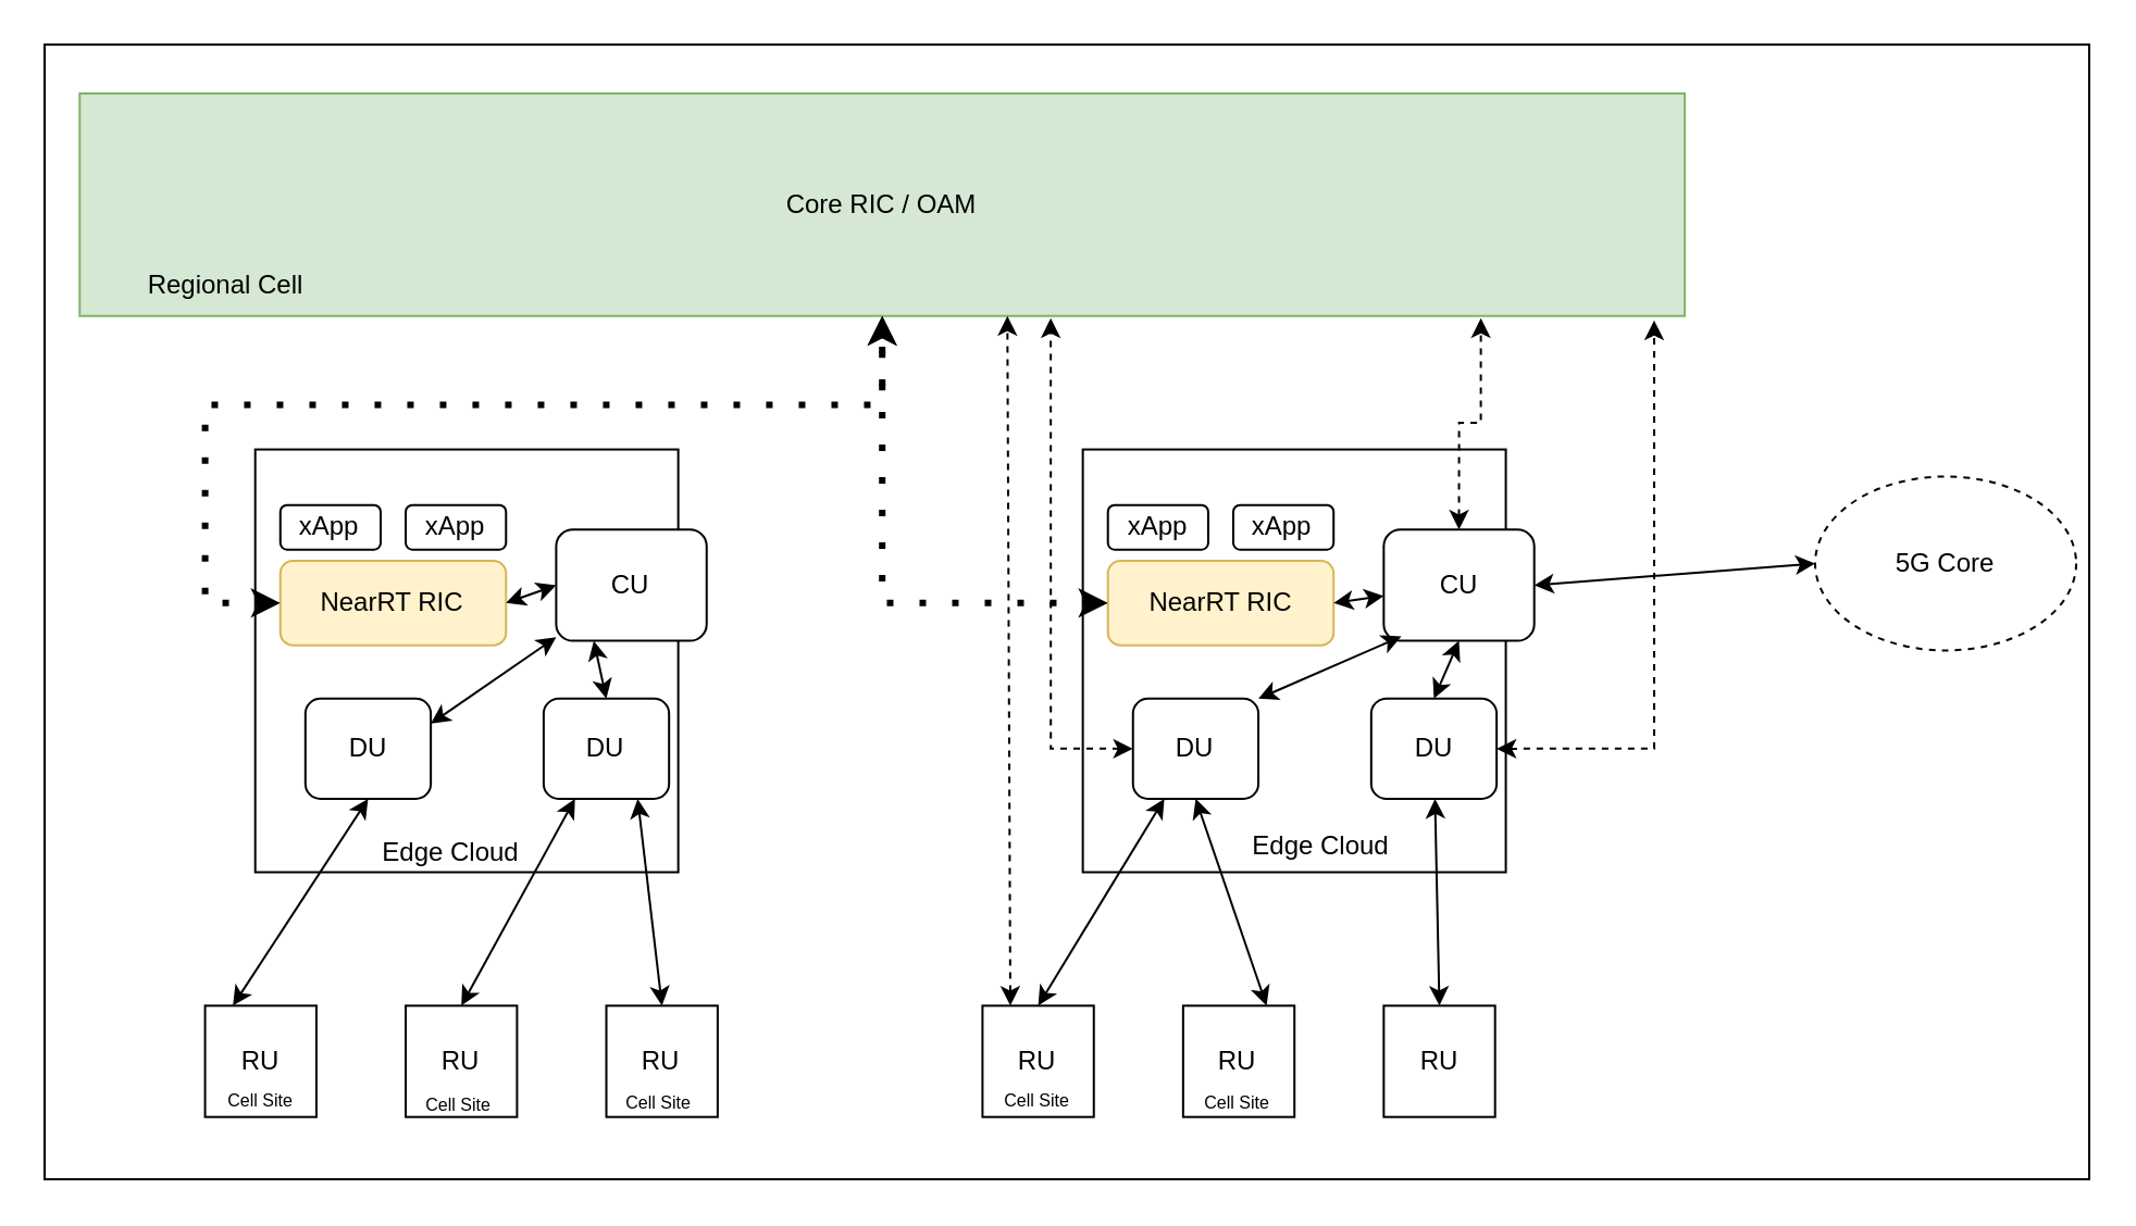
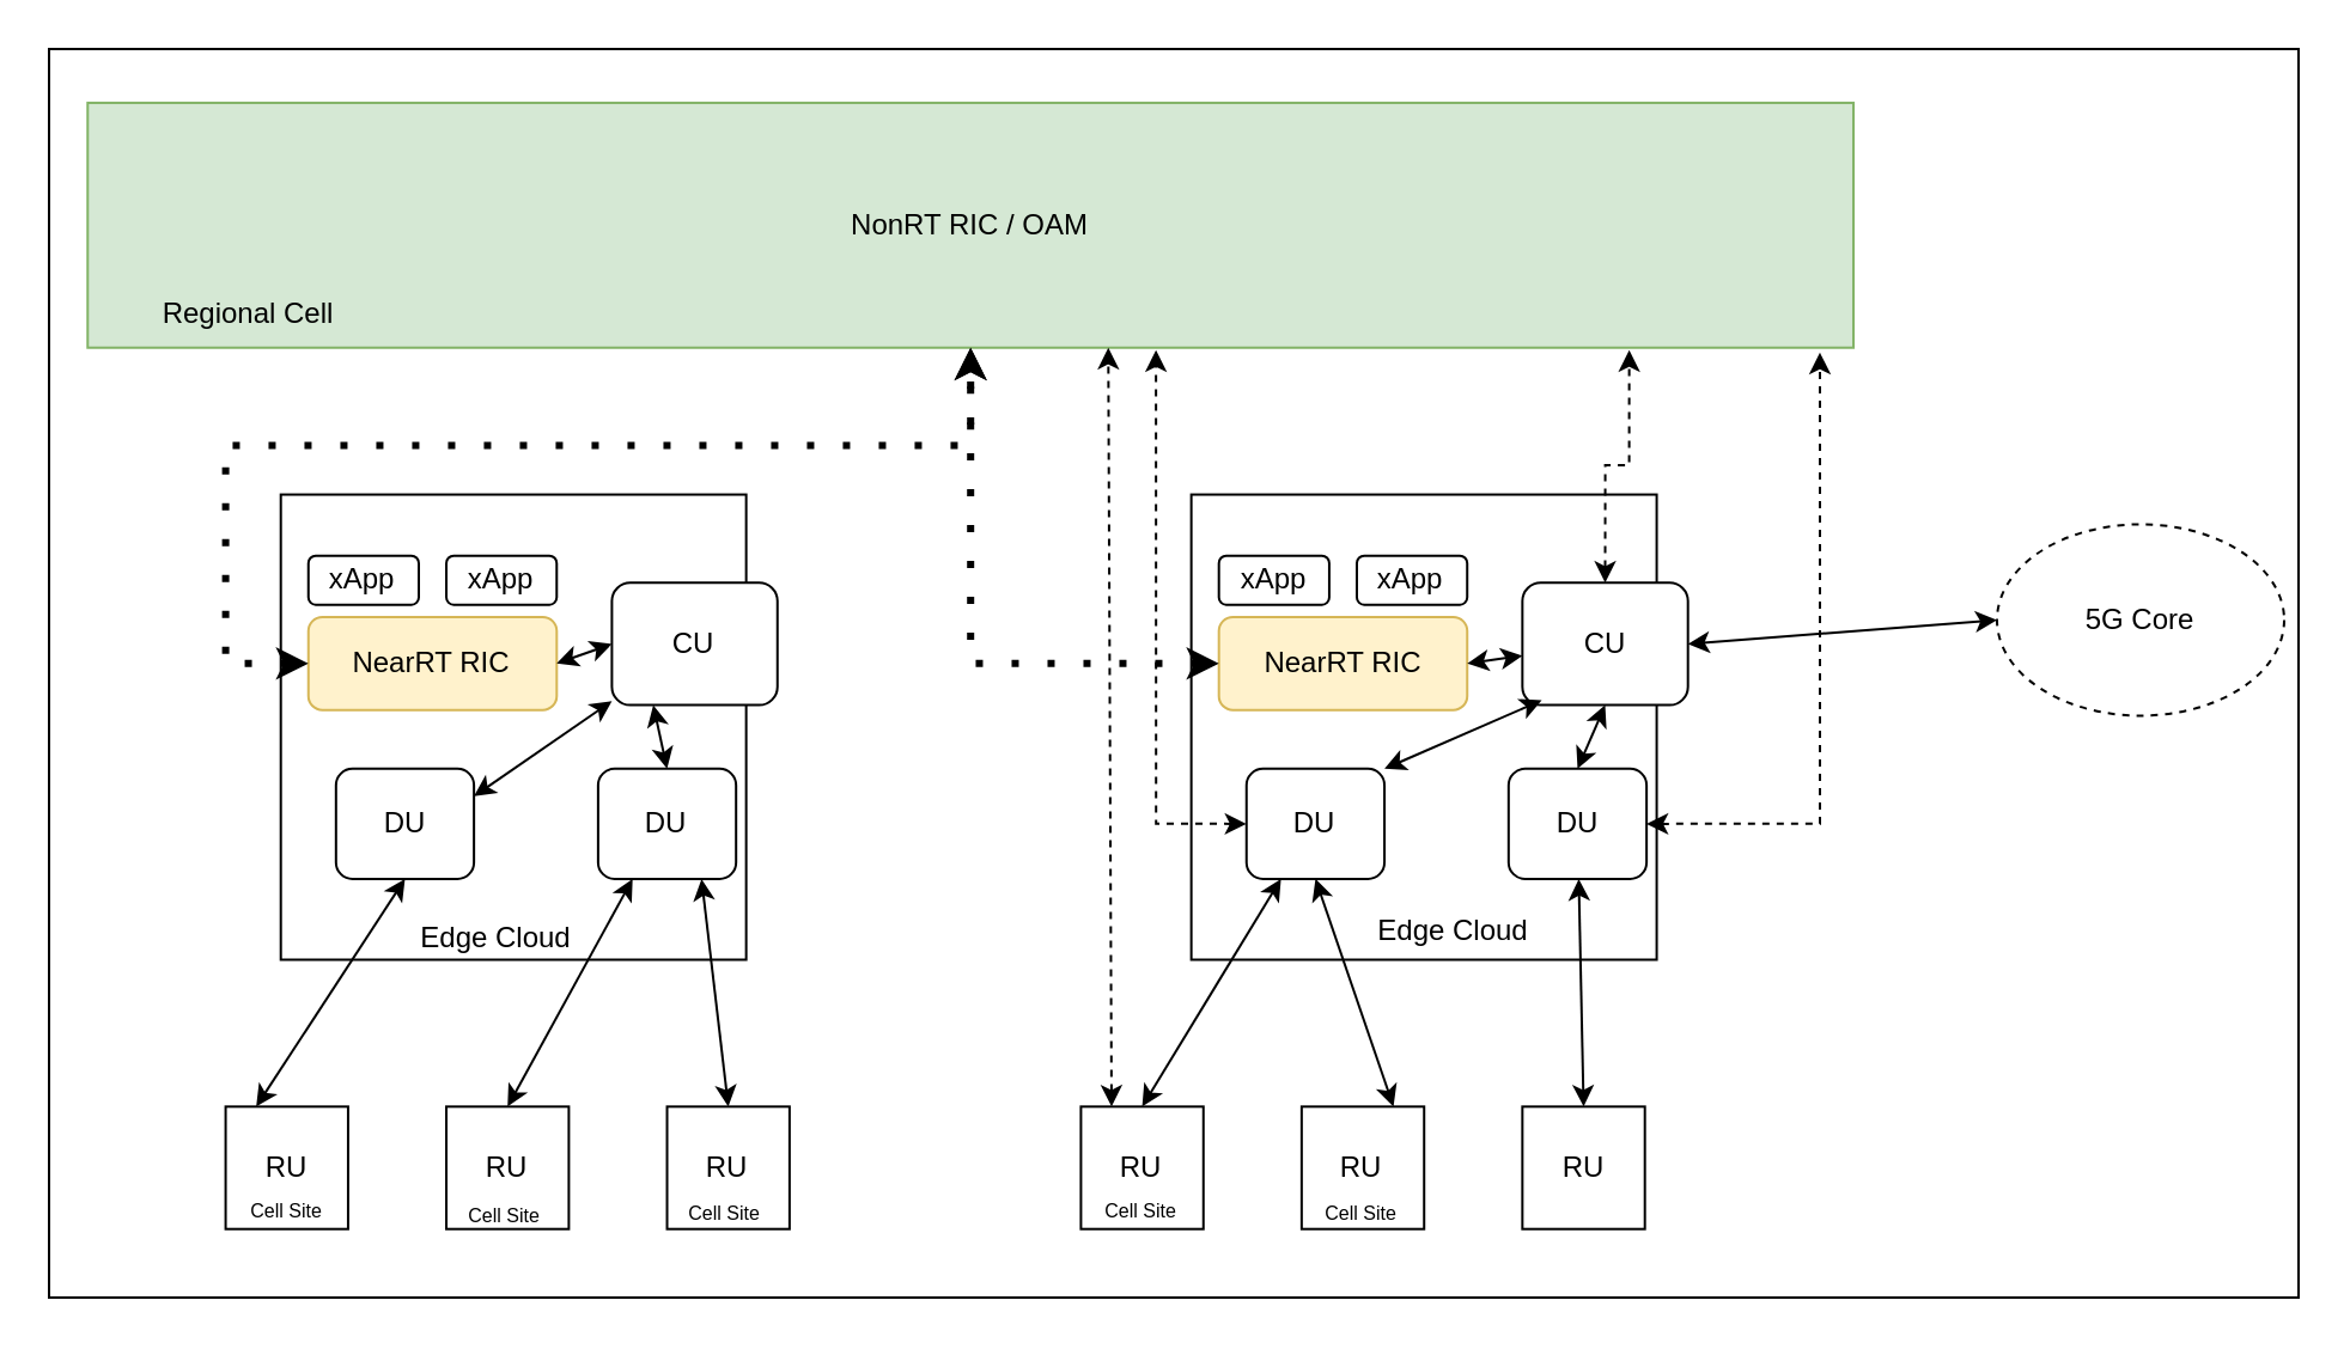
- <mxCell id="4" value="Core RIC / OAM" style="rounded=0;whiteSpace=wrap;html=1;fillColor=#d5e8d4;strokeColor=#82b366;" parent="2" vertex="1"><mxGeometry x="16.141" y="22.518" width="737.882" height="102.353" as="geometry" /></mxCell>
+ <mxCell id="4" value="NonRT RIC / OAM" style="rounded=0;whiteSpace=wrap;html=1;fillColor=#d5e8d4;strokeColor=#82b366;" parent="2" vertex="1"><mxGeometry x="16.141" y="22.518" width="737.882" height="102.353" as="geometry" /></mxCell>
